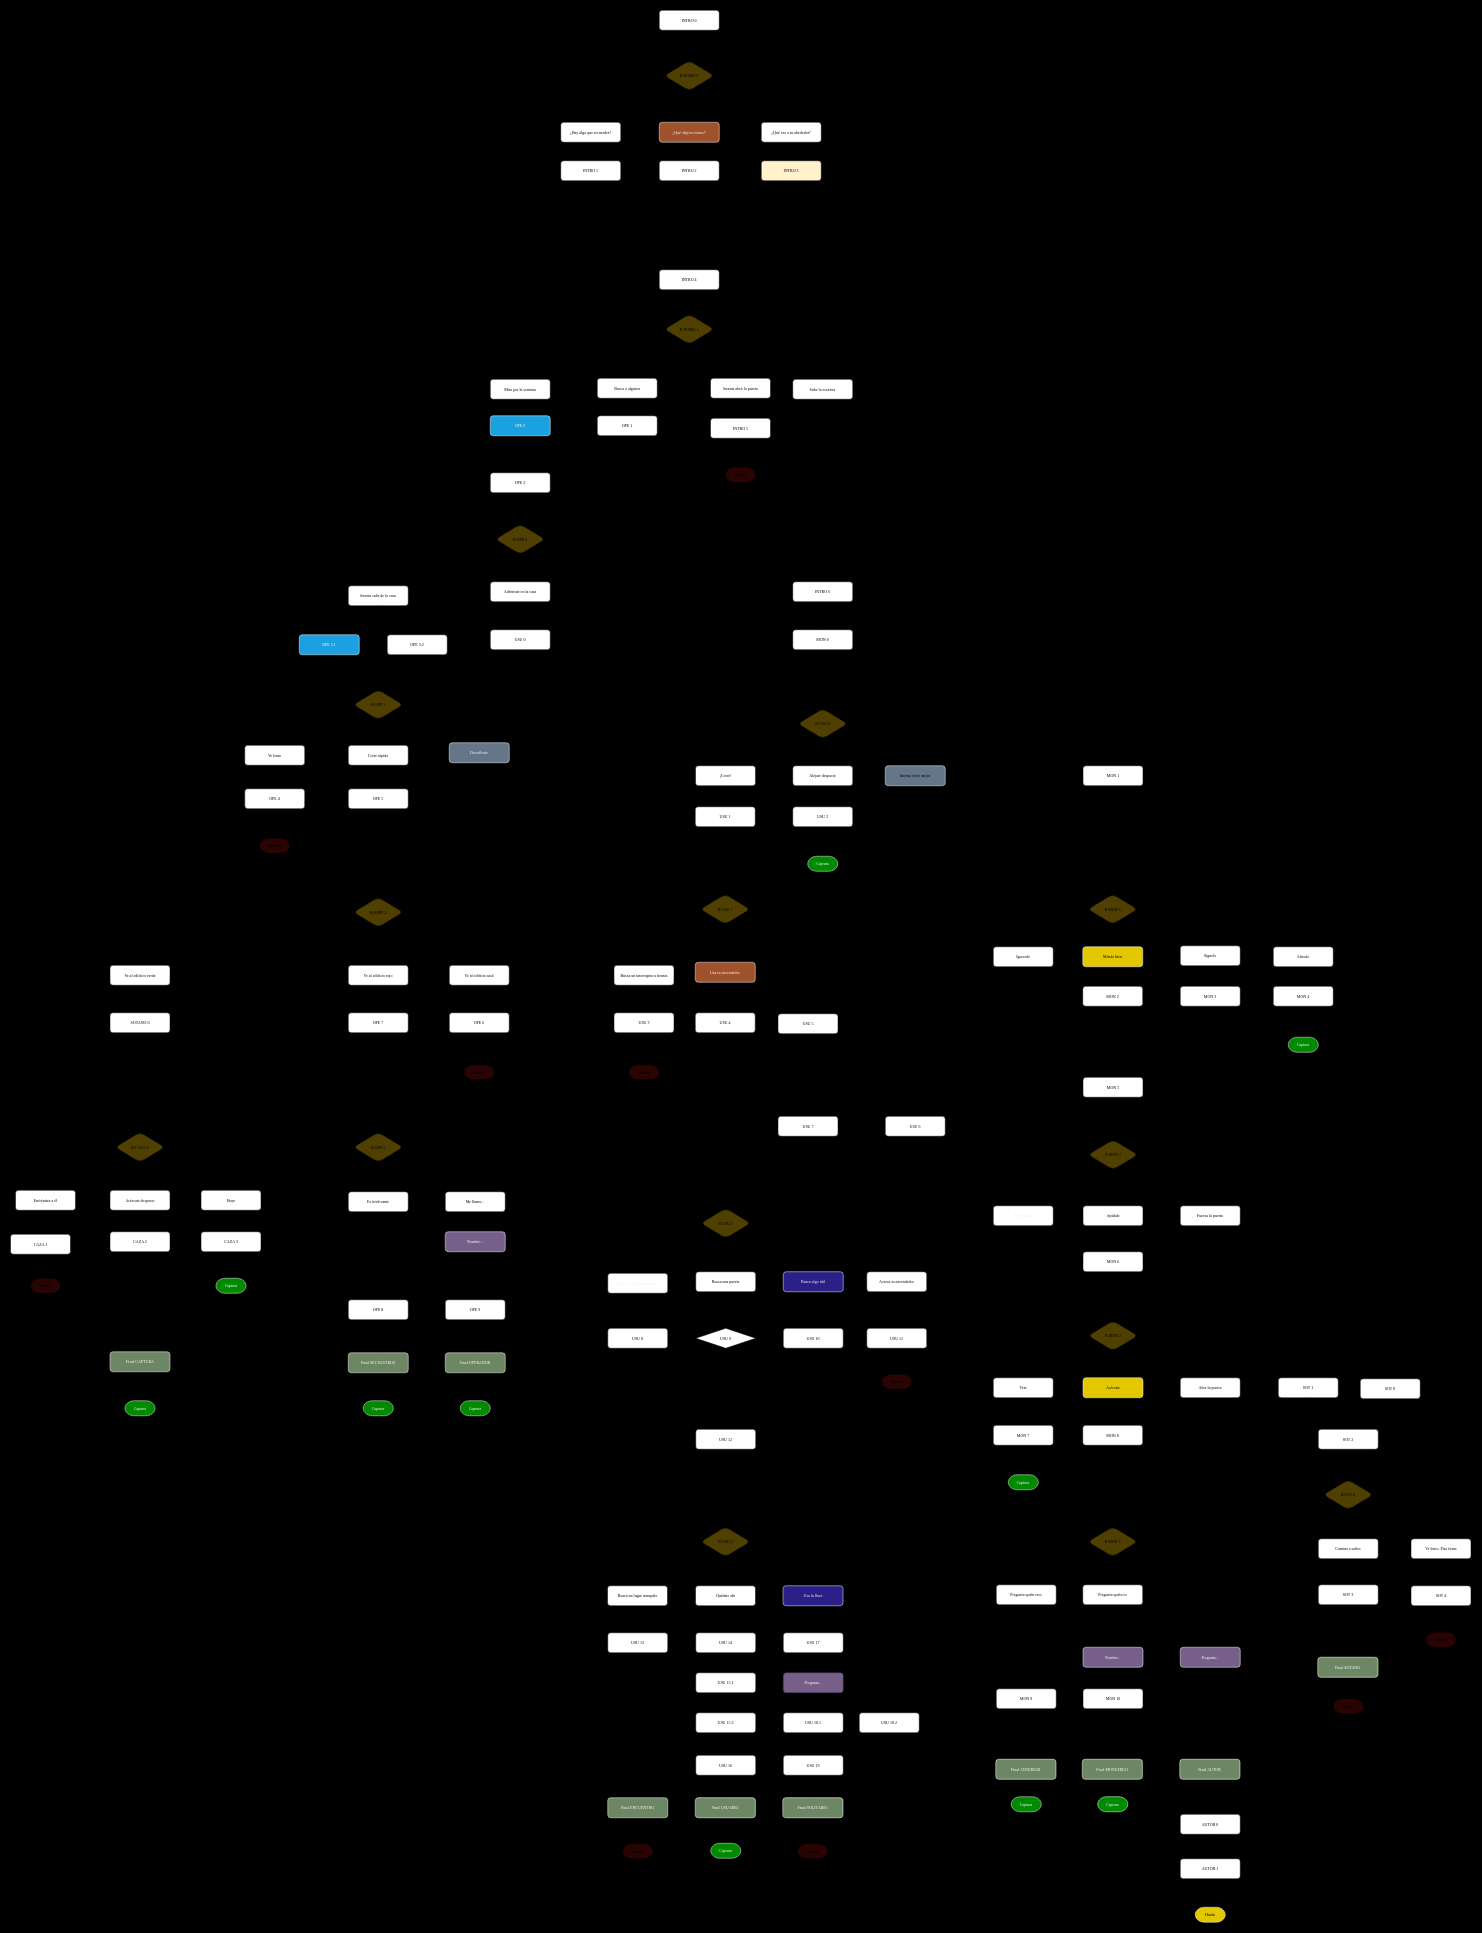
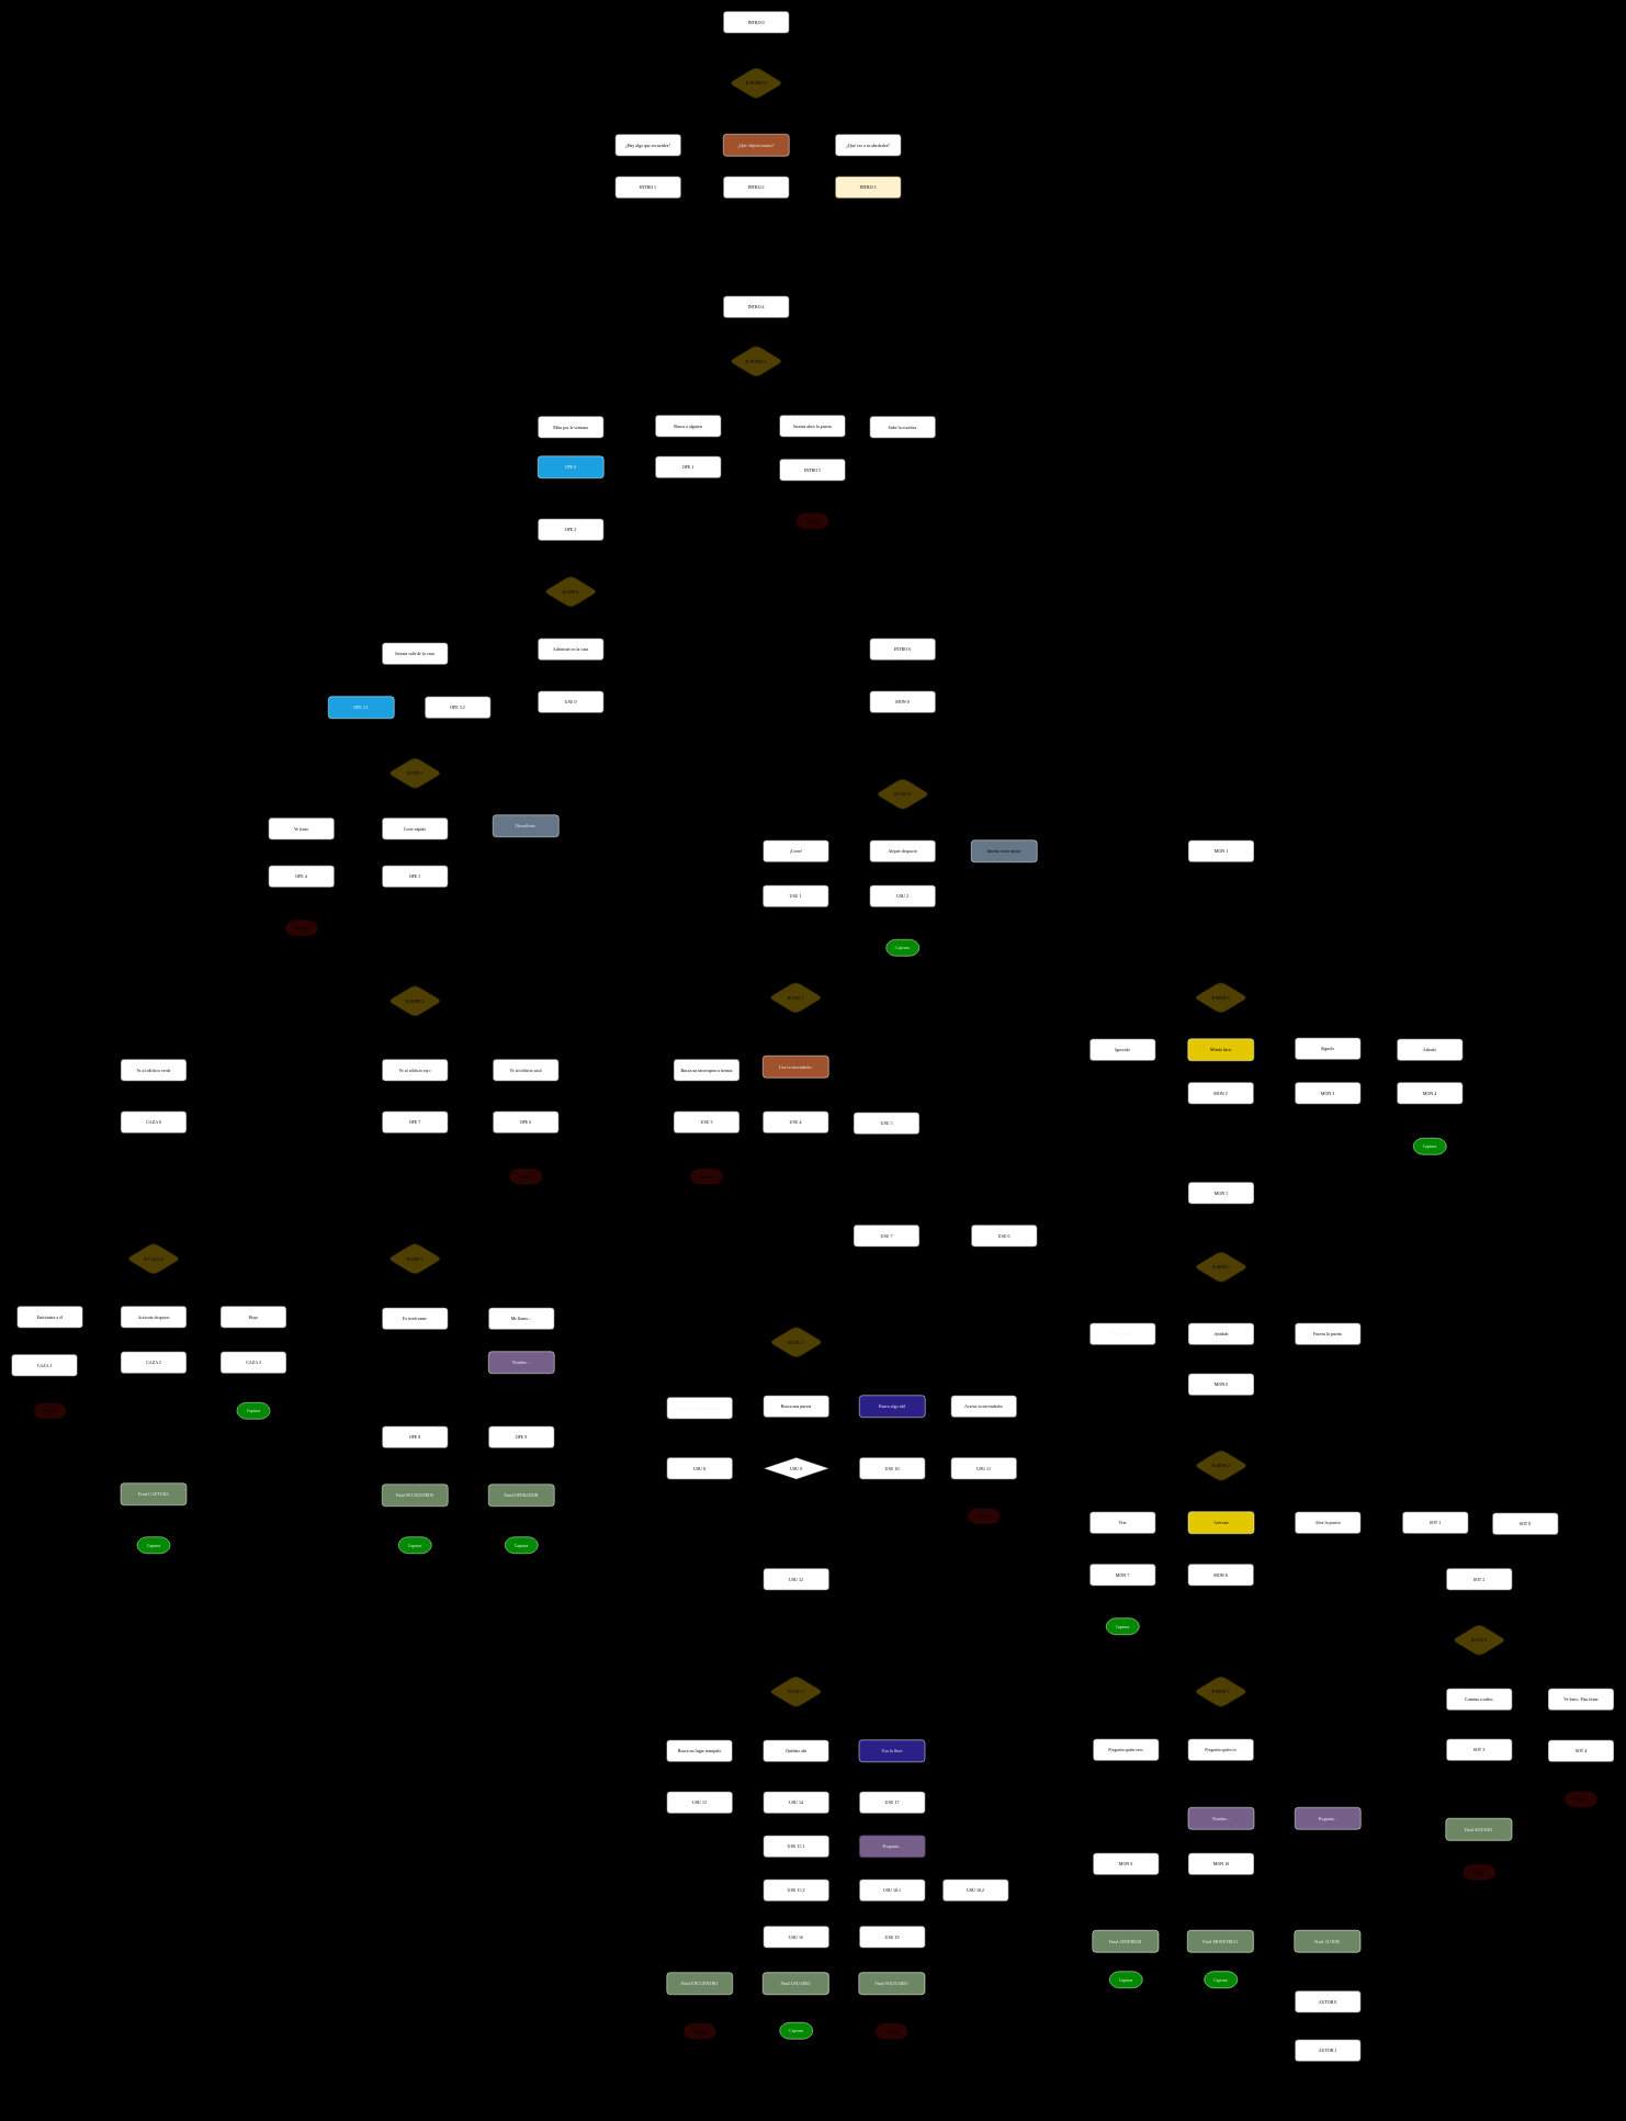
- <mxCell id="227" value="SOTANO 0" style="whiteSpace=wrap;html=1;rounded=1;shadow=1;labelBackgroundColor=none;strokeWidth=1;fontFamily=Verdana;fontSize=8;align=center;spacing=6;" parent="1" vertex="1"><mxGeometry x="219.5" y="2025" width="120" height="40" as="geometry" /></mxCell>
+ <mxCell id="227" value="CAZA 0" style="whiteSpace=wrap;html=1;rounded=1;shadow=1;labelBackgroundColor=none;strokeWidth=1;fontFamily=Verdana;fontSize=8;align=center;spacing=6;" parent="1" vertex="1"><mxGeometry x="219.5" y="2025" width="120" height="40" as="geometry" /></mxCell>
- <mxCell id="338" value="" style="edgeStyle=orthogonalEdgeStyle;rounded=0;orthogonalLoop=1;jettySize=auto;html=1;" edge="1" parent="1" source="339" target="329"><mxGeometry relative="1" as="geometry" /></mxCell>
- <mxCell id="329" value="Huida" style="strokeWidth=1;html=1;shape=mxgraph.flowchart.terminator;whiteSpace=wrap;rounded=1;shadow=1;labelBackgroundColor=none;fontFamily=Verdana;fontSize=8;align=center;fillColor=#e3c800;fontColor=#000000;strokeColor=#F0F0F0;" vertex="1" parent="1"><mxGeometry x="2390" y="3814" width="60" height="30" as="geometry" /></mxCell>
